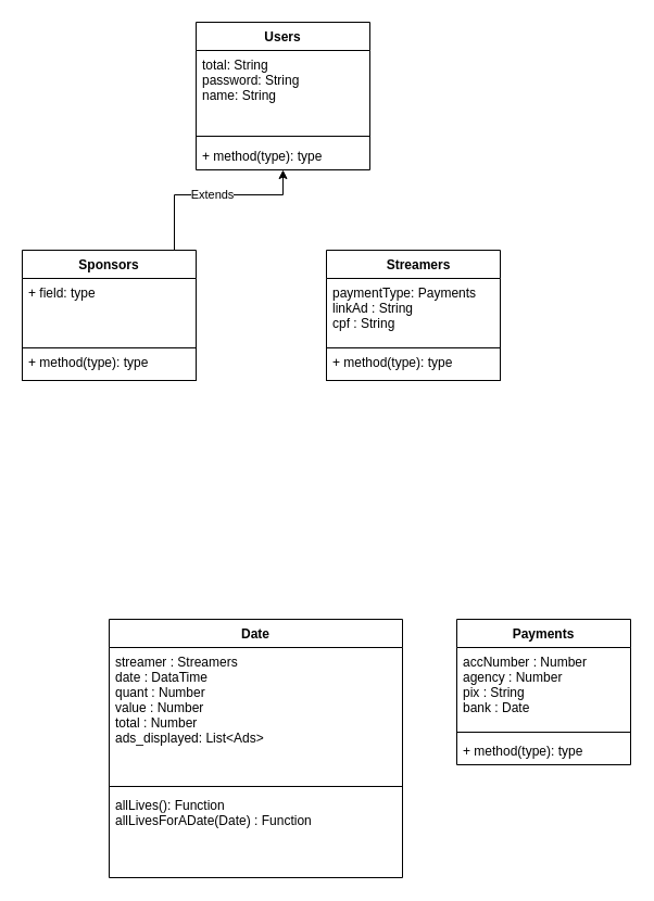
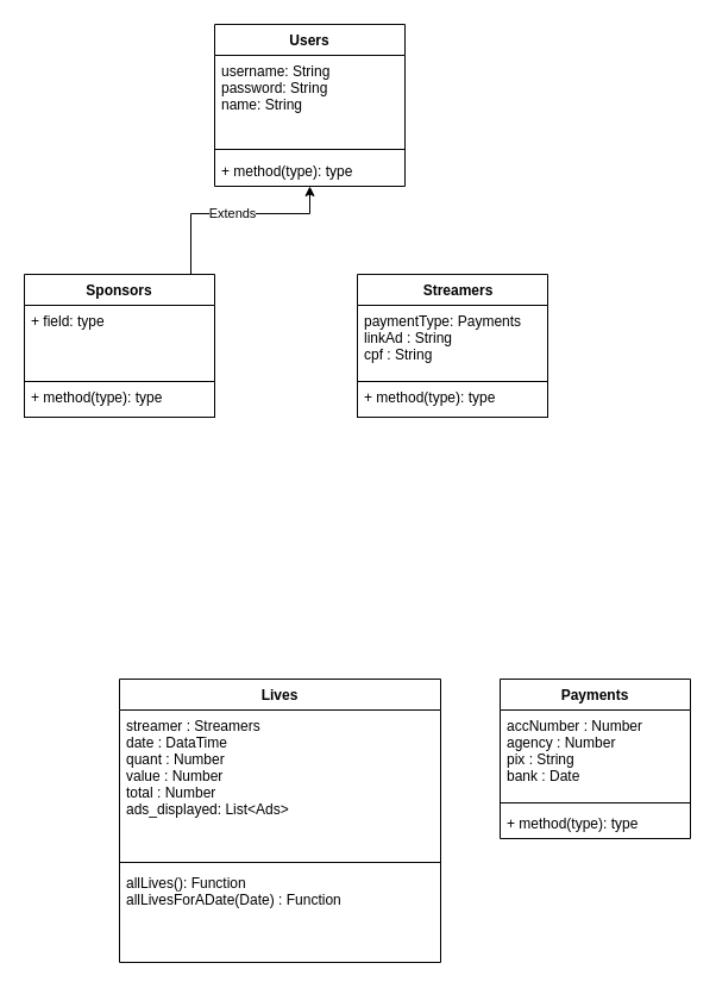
- <mxCell id="11" value="total: String&#10;&#09;password: String&#10;&#09;name: String" style="text;strokeColor=none;fillColor=none;align=left;verticalAlign=top;spacingLeft=4;spacingRight=4;overflow=hidden;rotatable=0;points=[[0,0.5],[1,0.5]];portConstraint=eastwest;" vertex="1" parent="10"><mxGeometry y="26" width="160" height="74" as="geometry" /></mxCell>
+ <mxCell id="11" value="username: String&#10;&#09;password: String&#10;&#09;name: String" style="text;strokeColor=none;fillColor=none;align=left;verticalAlign=top;spacingLeft=4;spacingRight=4;overflow=hidden;rotatable=0;points=[[0,0.5],[1,0.5]];portConstraint=eastwest;" vertex="1" parent="10"><mxGeometry y="26" width="160" height="74" as="geometry" /></mxCell>
- <mxCell id="2" value="Date&#10;" style="swimlane;fontStyle=1;align=center;verticalAlign=top;childLayout=stackLayout;horizontal=1;startSize=26;horizontalStack=0;resizeParent=1;resizeParentMax=0;resizeLast=0;collapsible=1;marginBottom=0;" vertex="1" parent="1"><mxGeometry x="100" y="570" width="270" height="238" as="geometry" /></mxCell>
+ <mxCell id="2" value="Lives&#10;" style="swimlane;fontStyle=1;align=center;verticalAlign=top;childLayout=stackLayout;horizontal=1;startSize=26;horizontalStack=0;resizeParent=1;resizeParentMax=0;resizeLast=0;collapsible=1;marginBottom=0;" vertex="1" parent="1"><mxGeometry x="100" y="570" width="270" height="238" as="geometry" /></mxCell>
